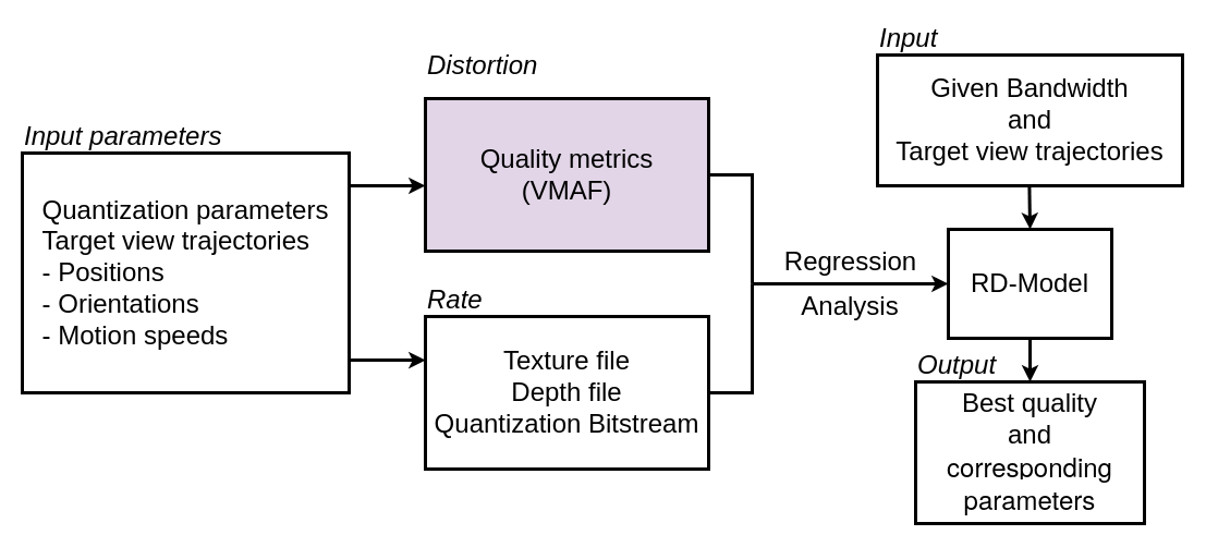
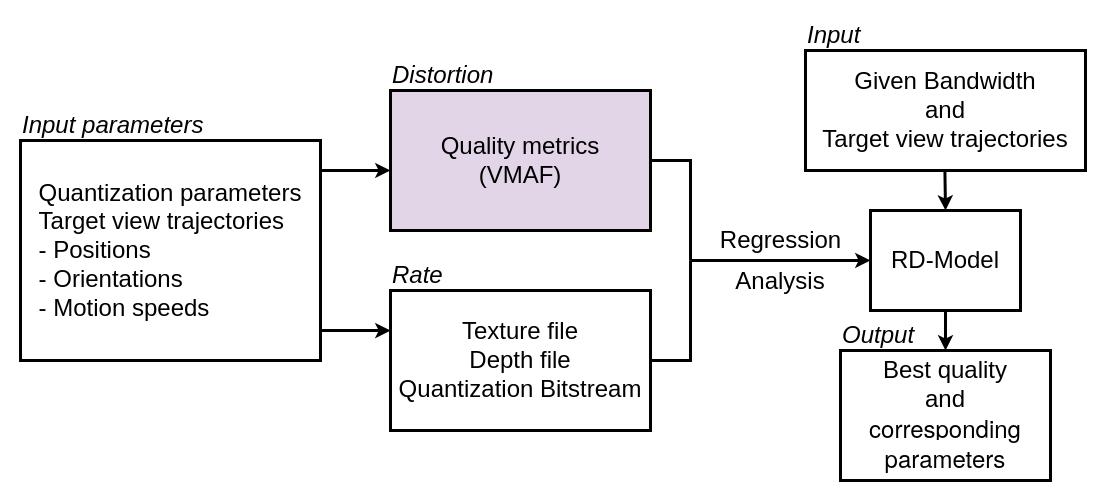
- <mxCell id="5" value="&lt;i&gt;Distortion&lt;/i&gt;" style="text;html=1;resizable=0;autosize=1;align=left;verticalAlign=middle;points=[];fillColor=none;strokeColor=none;rounded=0;fontSize=24;" parent="1" vertex="1"><mxGeometry x="390" y="45" width="120" height="30" as="geometry" /></mxCell>
+ <mxCell id="5" value="&lt;i&gt;Distortion&lt;/i&gt;" style="text;html=1;resizable=0;autosize=1;align=left;verticalAlign=middle;points=[];fillColor=none;strokeColor=none;rounded=0;fontSize=24;" parent="1" vertex="1"><mxGeometry x="390" y="60" width="120" height="30" as="geometry" /></mxCell>
